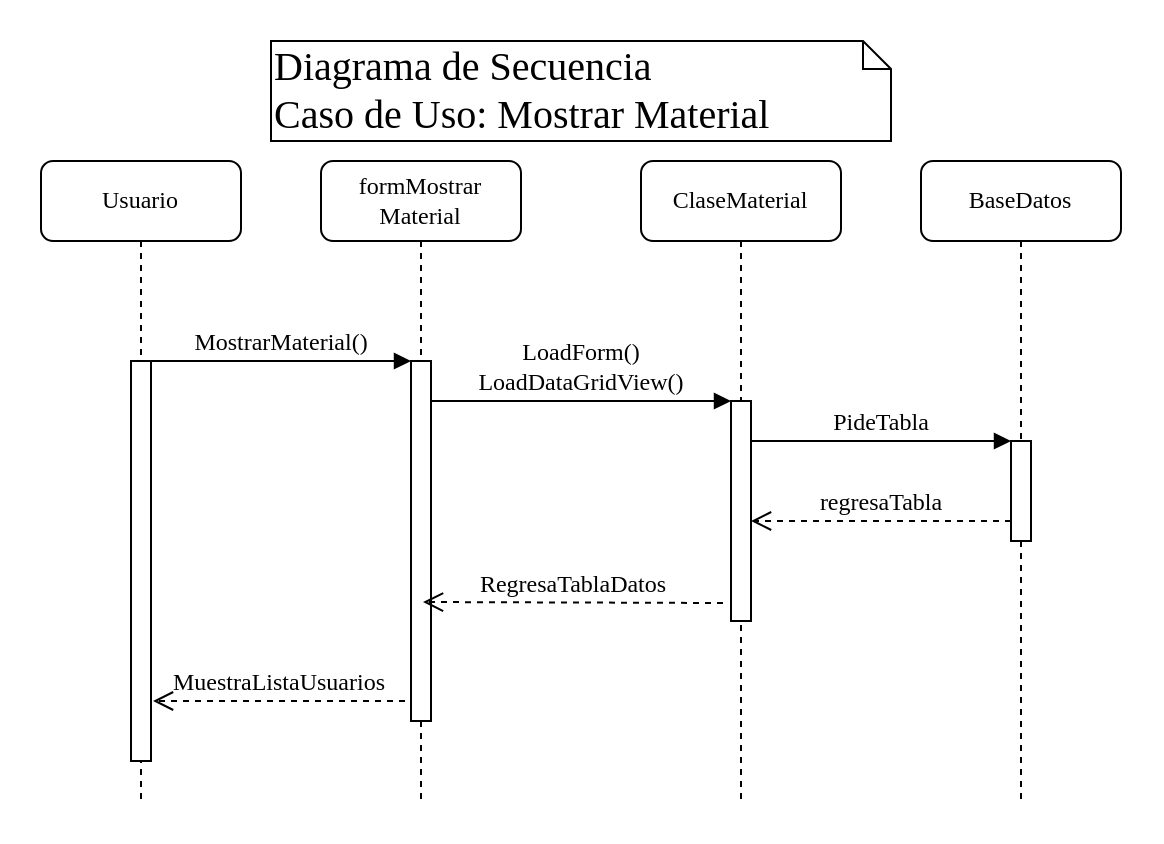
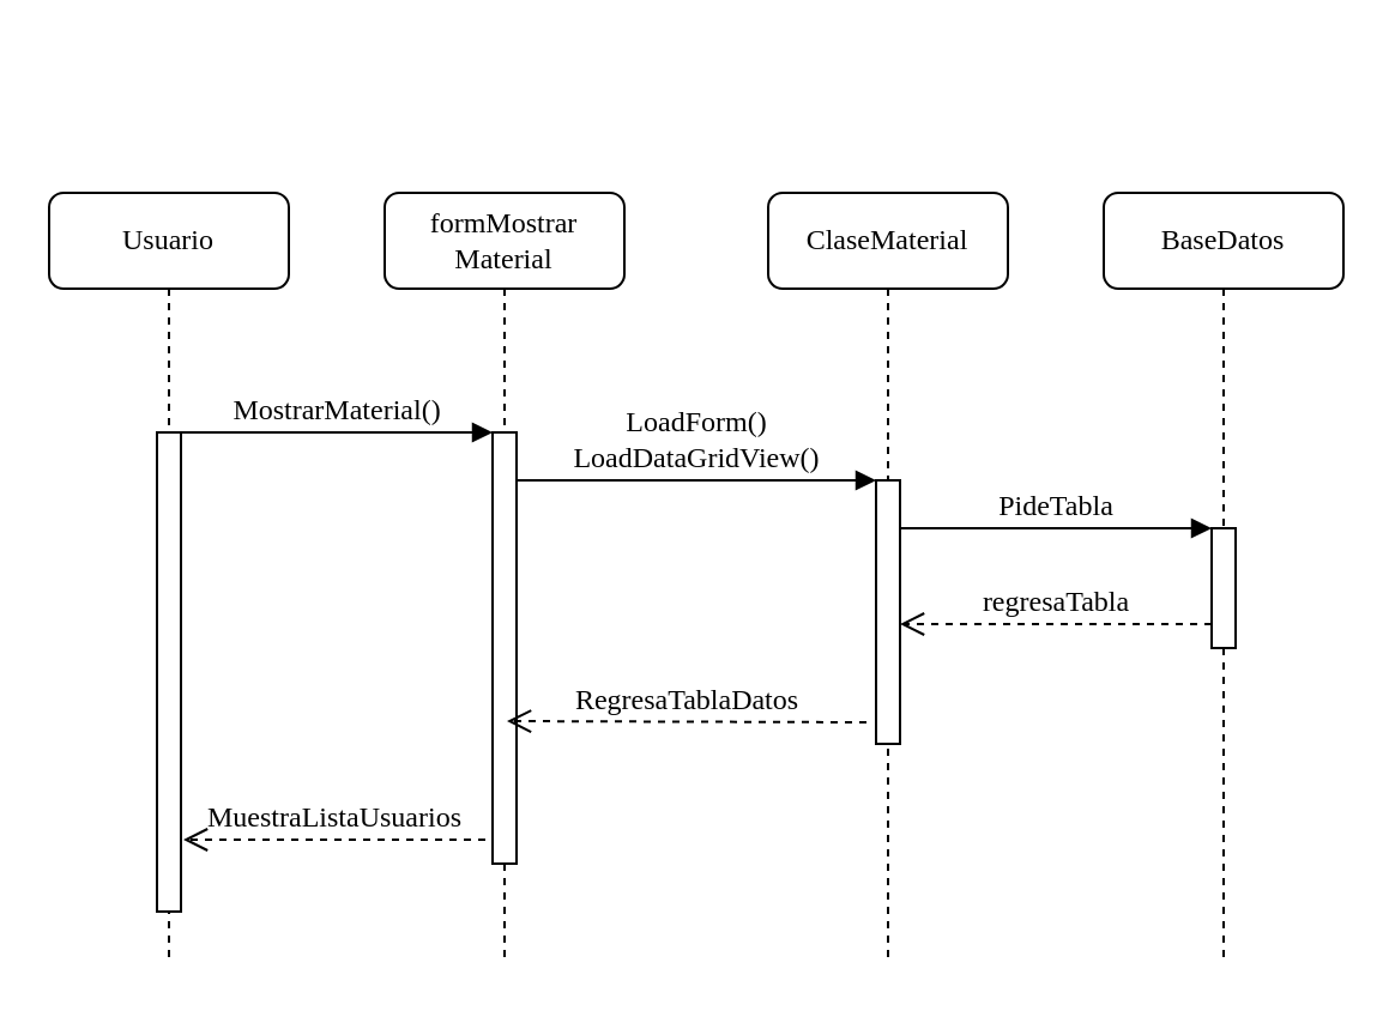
- <mxCell id="16" value="Diagrama de Secuencia&lt;br style=&quot;font-size: 20px&quot;&gt;Caso de Uso: Mostrar Material" style="shape=note;whiteSpace=wrap;html=1;size=14;verticalAlign=top;align=left;spacingTop=-6;rounded=0;shadow=0;comic=0;labelBackgroundColor=none;strokeWidth=1;fontFamily=Verdana;fontSize=20;" vertex="1" parent="1"><mxGeometry x="135" y="20" width="310" height="50" as="geometry" /></mxCell>
